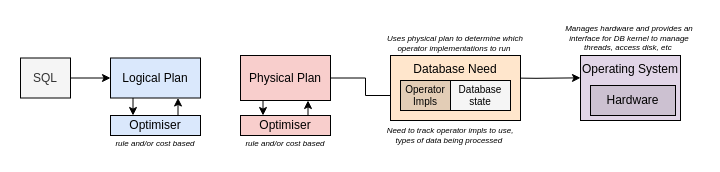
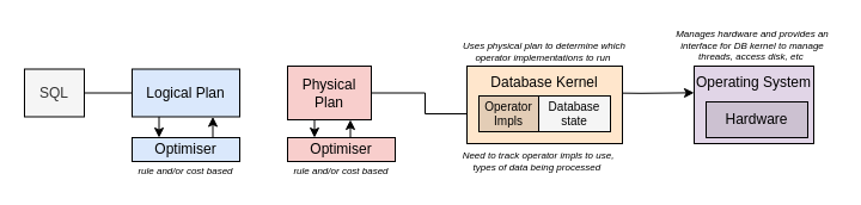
- <mxCell id="10" value="Database Need" style="rounded=0;whiteSpace=wrap;html=1;verticalAlign=top;fillColor=#ffe6cc;strokeColor=#000000;" parent="1" vertex="1"><mxGeometry x="390" y="55" width="130" height="65" as="geometry" /></mxCell>
+ <mxCell id="10" value="Database Kernel" style="rounded=0;whiteSpace=wrap;html=1;verticalAlign=top;fillColor=#ffe6cc;strokeColor=#000000;" parent="1" vertex="1"><mxGeometry x="390" y="55" width="130" height="65" as="geometry" /></mxCell>
- <mxCell id="2" style="edgeStyle=orthogonalEdgeStyle;rounded=0;orthogonalLoop=1;jettySize=auto;html=1;exitX=1;exitY=0.5;exitDx=0;exitDy=0;entryX=0;entryY=0.5;entryDx=0;entryDy=0;" parent="1" source="3" target="5" edge="1"><mxGeometry relative="1" as="geometry" /></mxCell>
+ <mxCell id="2" style="edgeStyle=orthogonalEdgeStyle;rounded=0;orthogonalLoop=1;jettySize=auto;html=1;exitX=1;exitY=0.5;exitDx=0;exitDy=0;entryX=0;entryY=0.5;entryDx=0;entryDy=0;endArrow=none;" parent="1" source="3" target="5" edge="1"><mxGeometry relative="1" as="geometry" /></mxCell>
- <mxCell id="8" value="Physical Plan" style="rounded=0;whiteSpace=wrap;html=1;fillColor=#f8cecc;strokeColor=#000000;" parent="1" vertex="1"><mxGeometry x="240" y="55" width="90" height="45" as="geometry" /></mxCell>
+ <mxCell id="8" value="Physical Plan" style="rounded=0;whiteSpace=wrap;html=1;fillColor=#f8cecc;strokeColor=#000000;" parent="1" vertex="1"><mxGeometry x="240" y="55" width="70" height="45" as="geometry" /></mxCell>
